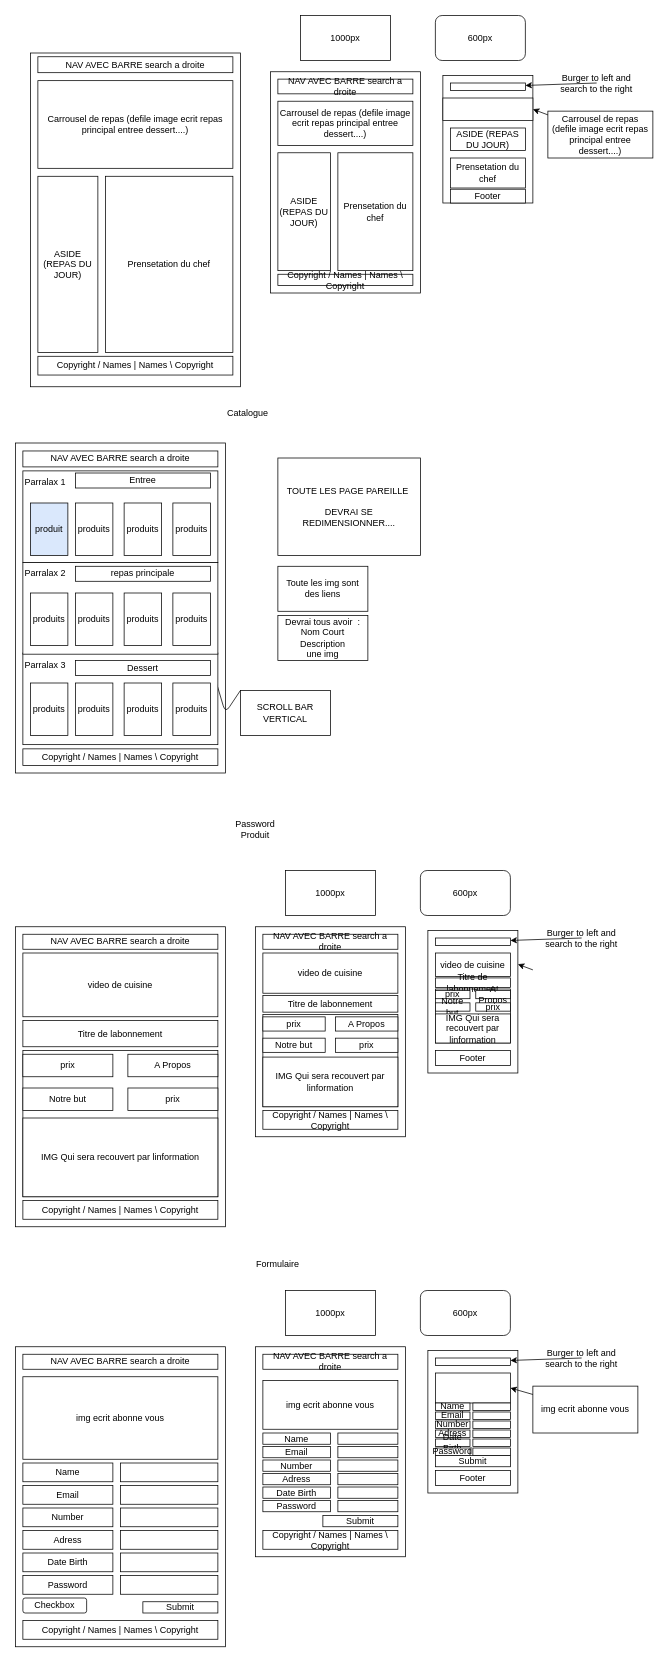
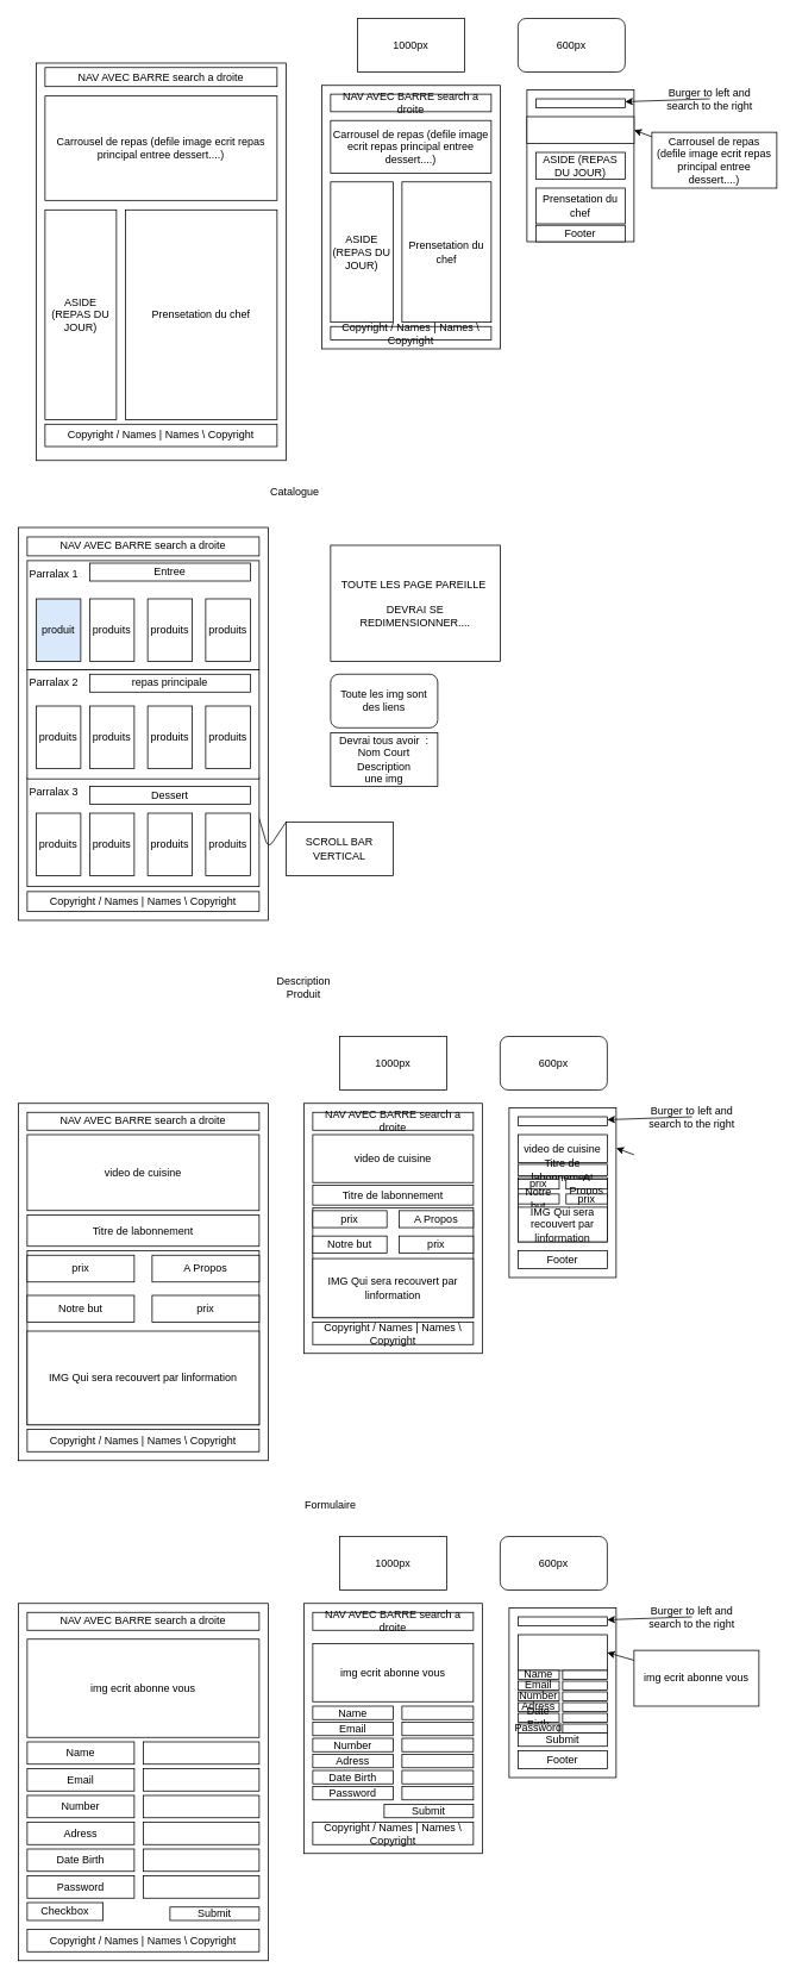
- <mxCell id="155" value="Toute les img sont des liens" style="rounded=0;whiteSpace=wrap;html=1;" vertex="1" parent="1"><mxGeometry x="370" y="754.38" width="120" height="60" as="geometry" /></mxCell>
+ <mxCell id="155" value="Toute les img sont des liens" style="whiteSpace=wrap;html=1;rounded=1;" vertex="1" parent="1"><mxGeometry x="370" y="754.38" width="120" height="60" as="geometry" /></mxCell>
- <mxCell id="17" value="Password Produit" style="text;html=1;strokeColor=none;fillColor=none;align=center;verticalAlign=middle;whiteSpace=wrap;rounded=0;" vertex="1" parent="1"><mxGeometry x="310" y="1090" width="60" height="30" as="geometry" /></mxCell>
+ <mxCell id="17" value="Description Produit" style="text;html=1;strokeColor=none;fillColor=none;align=center;verticalAlign=middle;whiteSpace=wrap;rounded=0;" vertex="1" parent="1"><mxGeometry x="310" y="1090" width="60" height="30" as="geometry" /></mxCell>
- <mxCell id="51" value="Checkbox" style="whiteSpace=wrap;html=1;rounded=1;" vertex="1" parent="45"><mxGeometry x="10" y="335" width="85" height="20" as="geometry" /></mxCell>
+ <mxCell id="51" value="Checkbox" style="rounded=0;whiteSpace=wrap;html=1;" vertex="1" parent="45"><mxGeometry x="10" y="335" width="85" height="20" as="geometry" /></mxCell>
